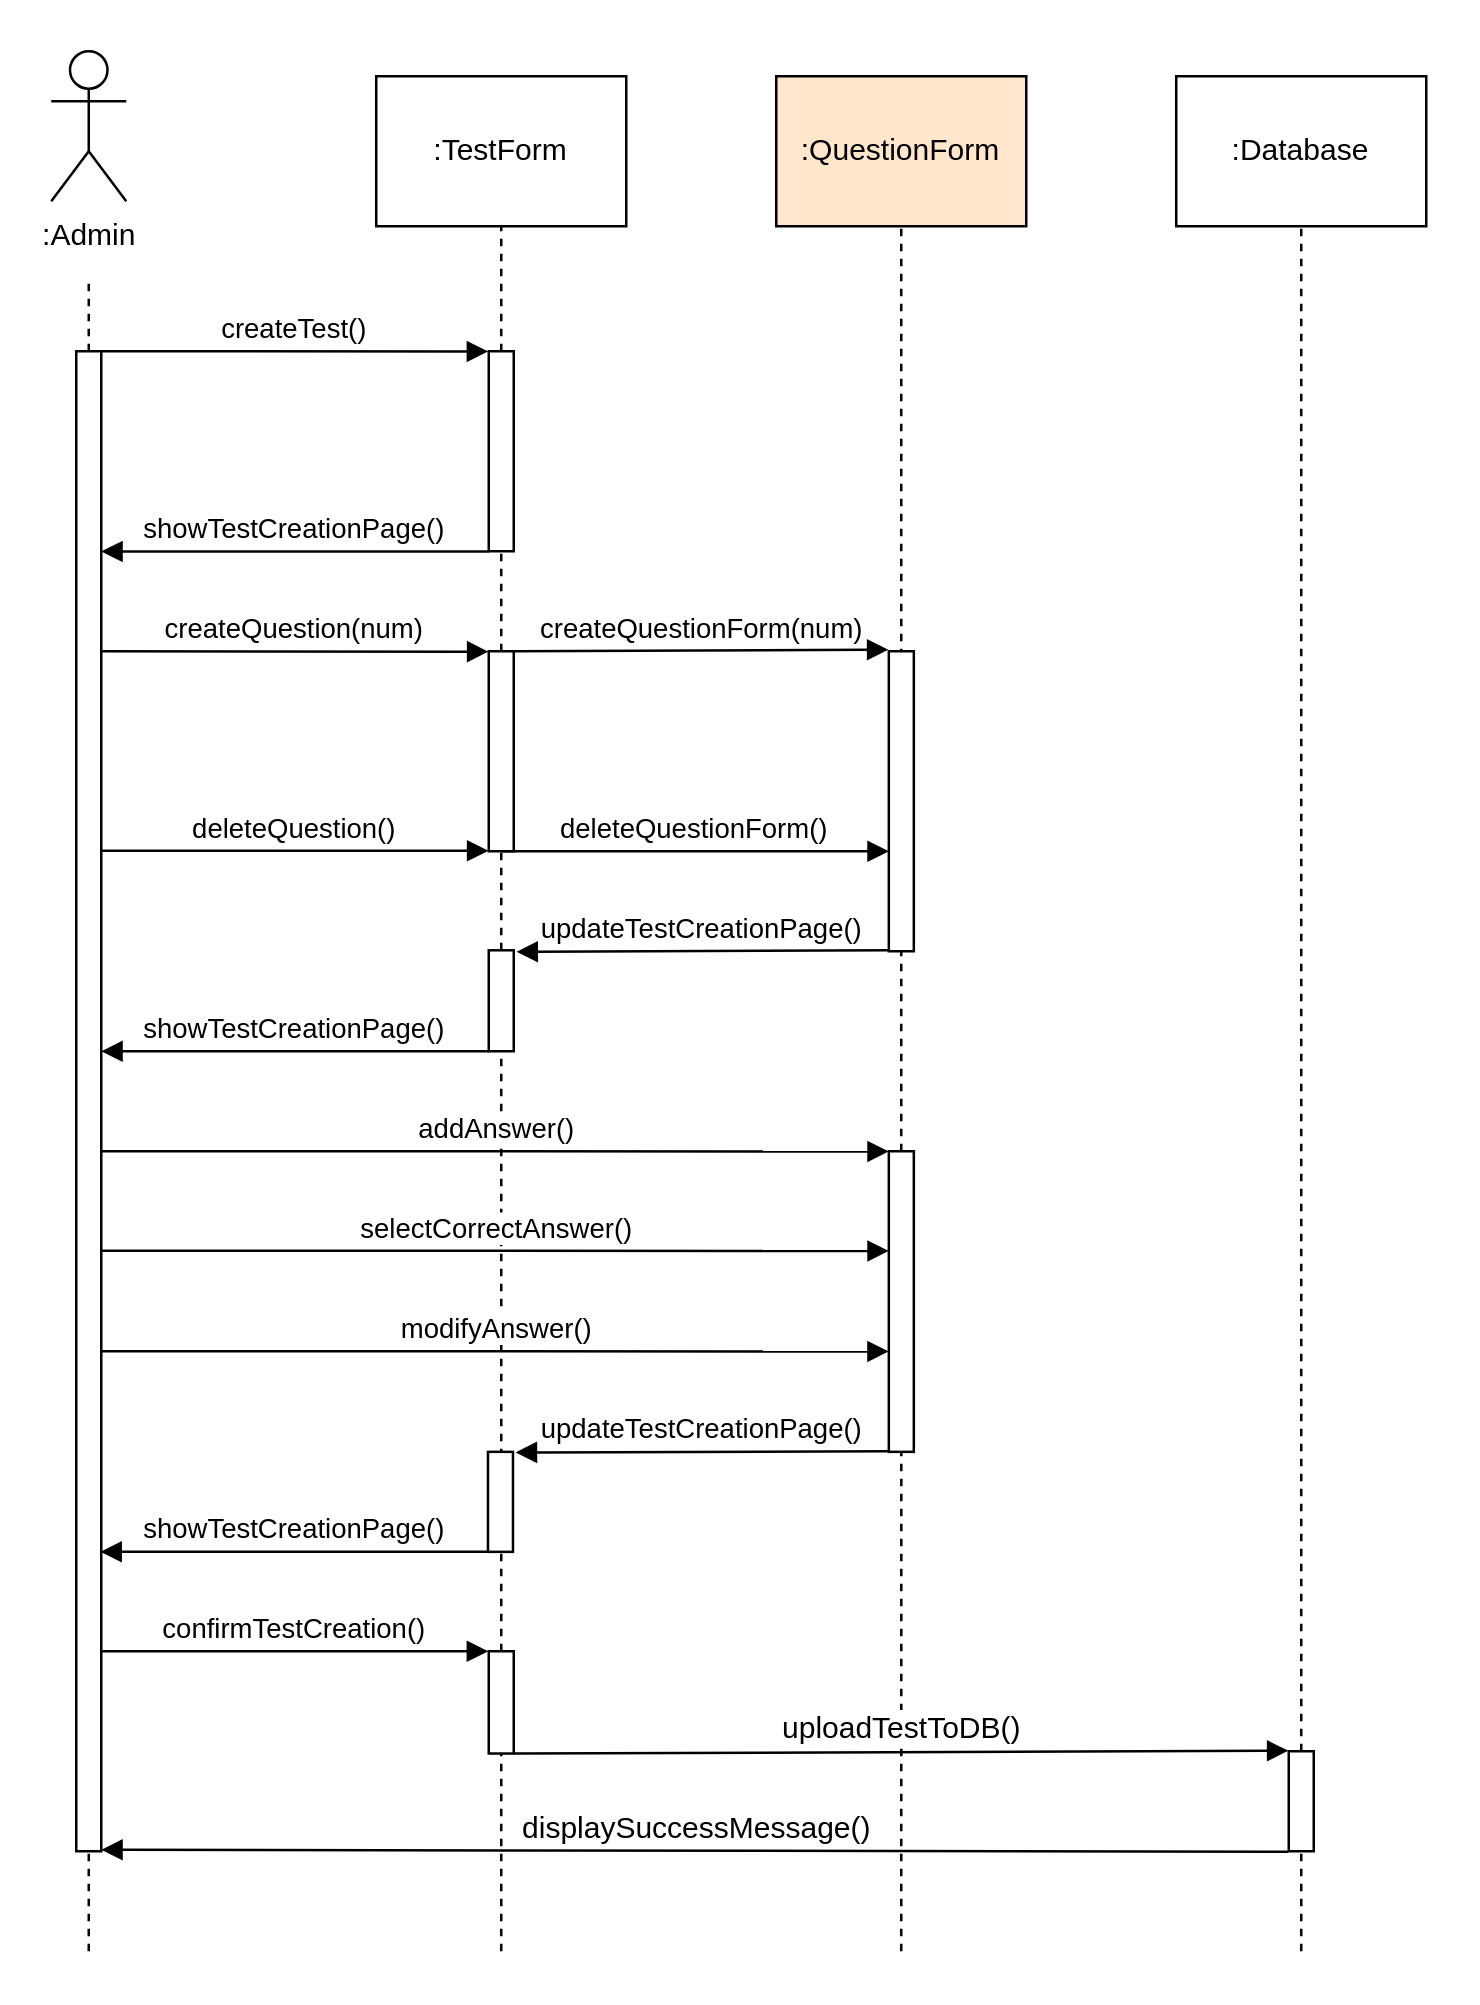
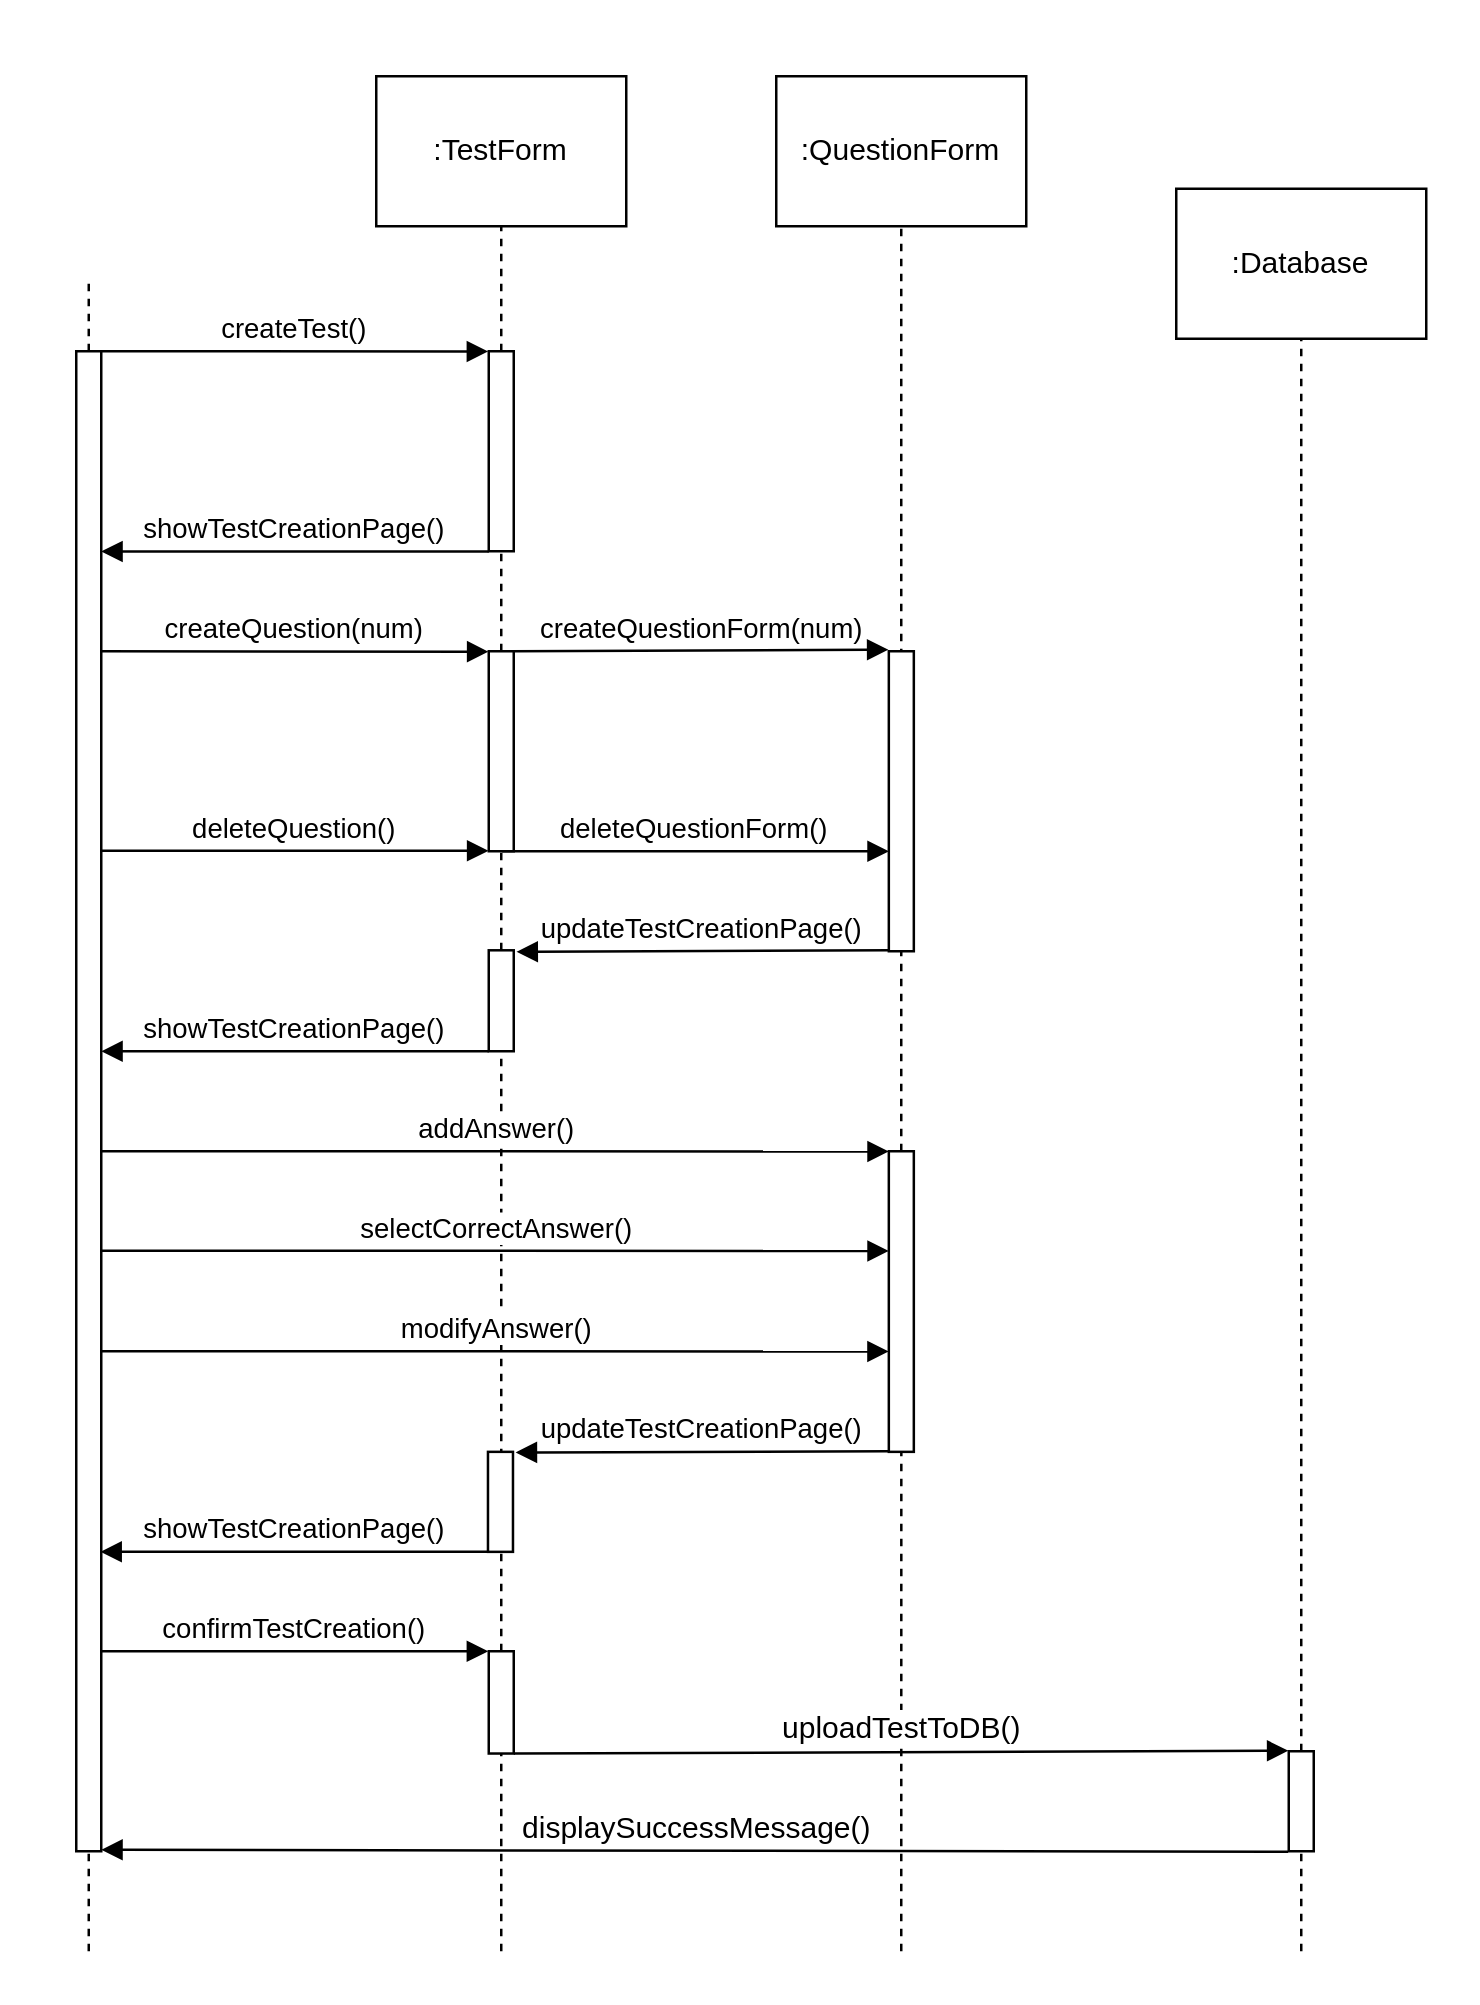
- <mxCell id="2" value=":Admin" style="shape=umlActor;verticalLabelPosition=bottom;verticalAlign=top;html=1;outlineConnect=0;" vertex="1" parent="1"><mxGeometry x="20" y="20" width="30" height="60" as="geometry" /></mxCell>
- <mxCell id="4" value="&lt;font style=&quot;font-size: 12px;&quot;&gt;:QuestionForm&lt;/font&gt;" style="rounded=0;whiteSpace=wrap;html=1;fillColor=#ffe6cc;" vertex="1" parent="1"><mxGeometry x="310" y="30" width="100" height="60" as="geometry" /></mxCell>
+ <mxCell id="4" value="&lt;font style=&quot;font-size: 12px;&quot;&gt;:QuestionForm&lt;/font&gt;" style="rounded=0;whiteSpace=wrap;html=1;" vertex="1" parent="1"><mxGeometry x="310" y="30" width="100" height="60" as="geometry" /></mxCell>
- <mxCell id="5" value=":Database" style="rounded=0;whiteSpace=wrap;html=1;" vertex="1" parent="1"><mxGeometry x="470" y="30" width="100" height="60" as="geometry" /></mxCell>
+ <mxCell id="5" value=":Database" style="rounded=0;whiteSpace=wrap;html=1;" vertex="1" parent="1"><mxGeometry x="470" y="75" width="100" height="60" as="geometry" /></mxCell>
